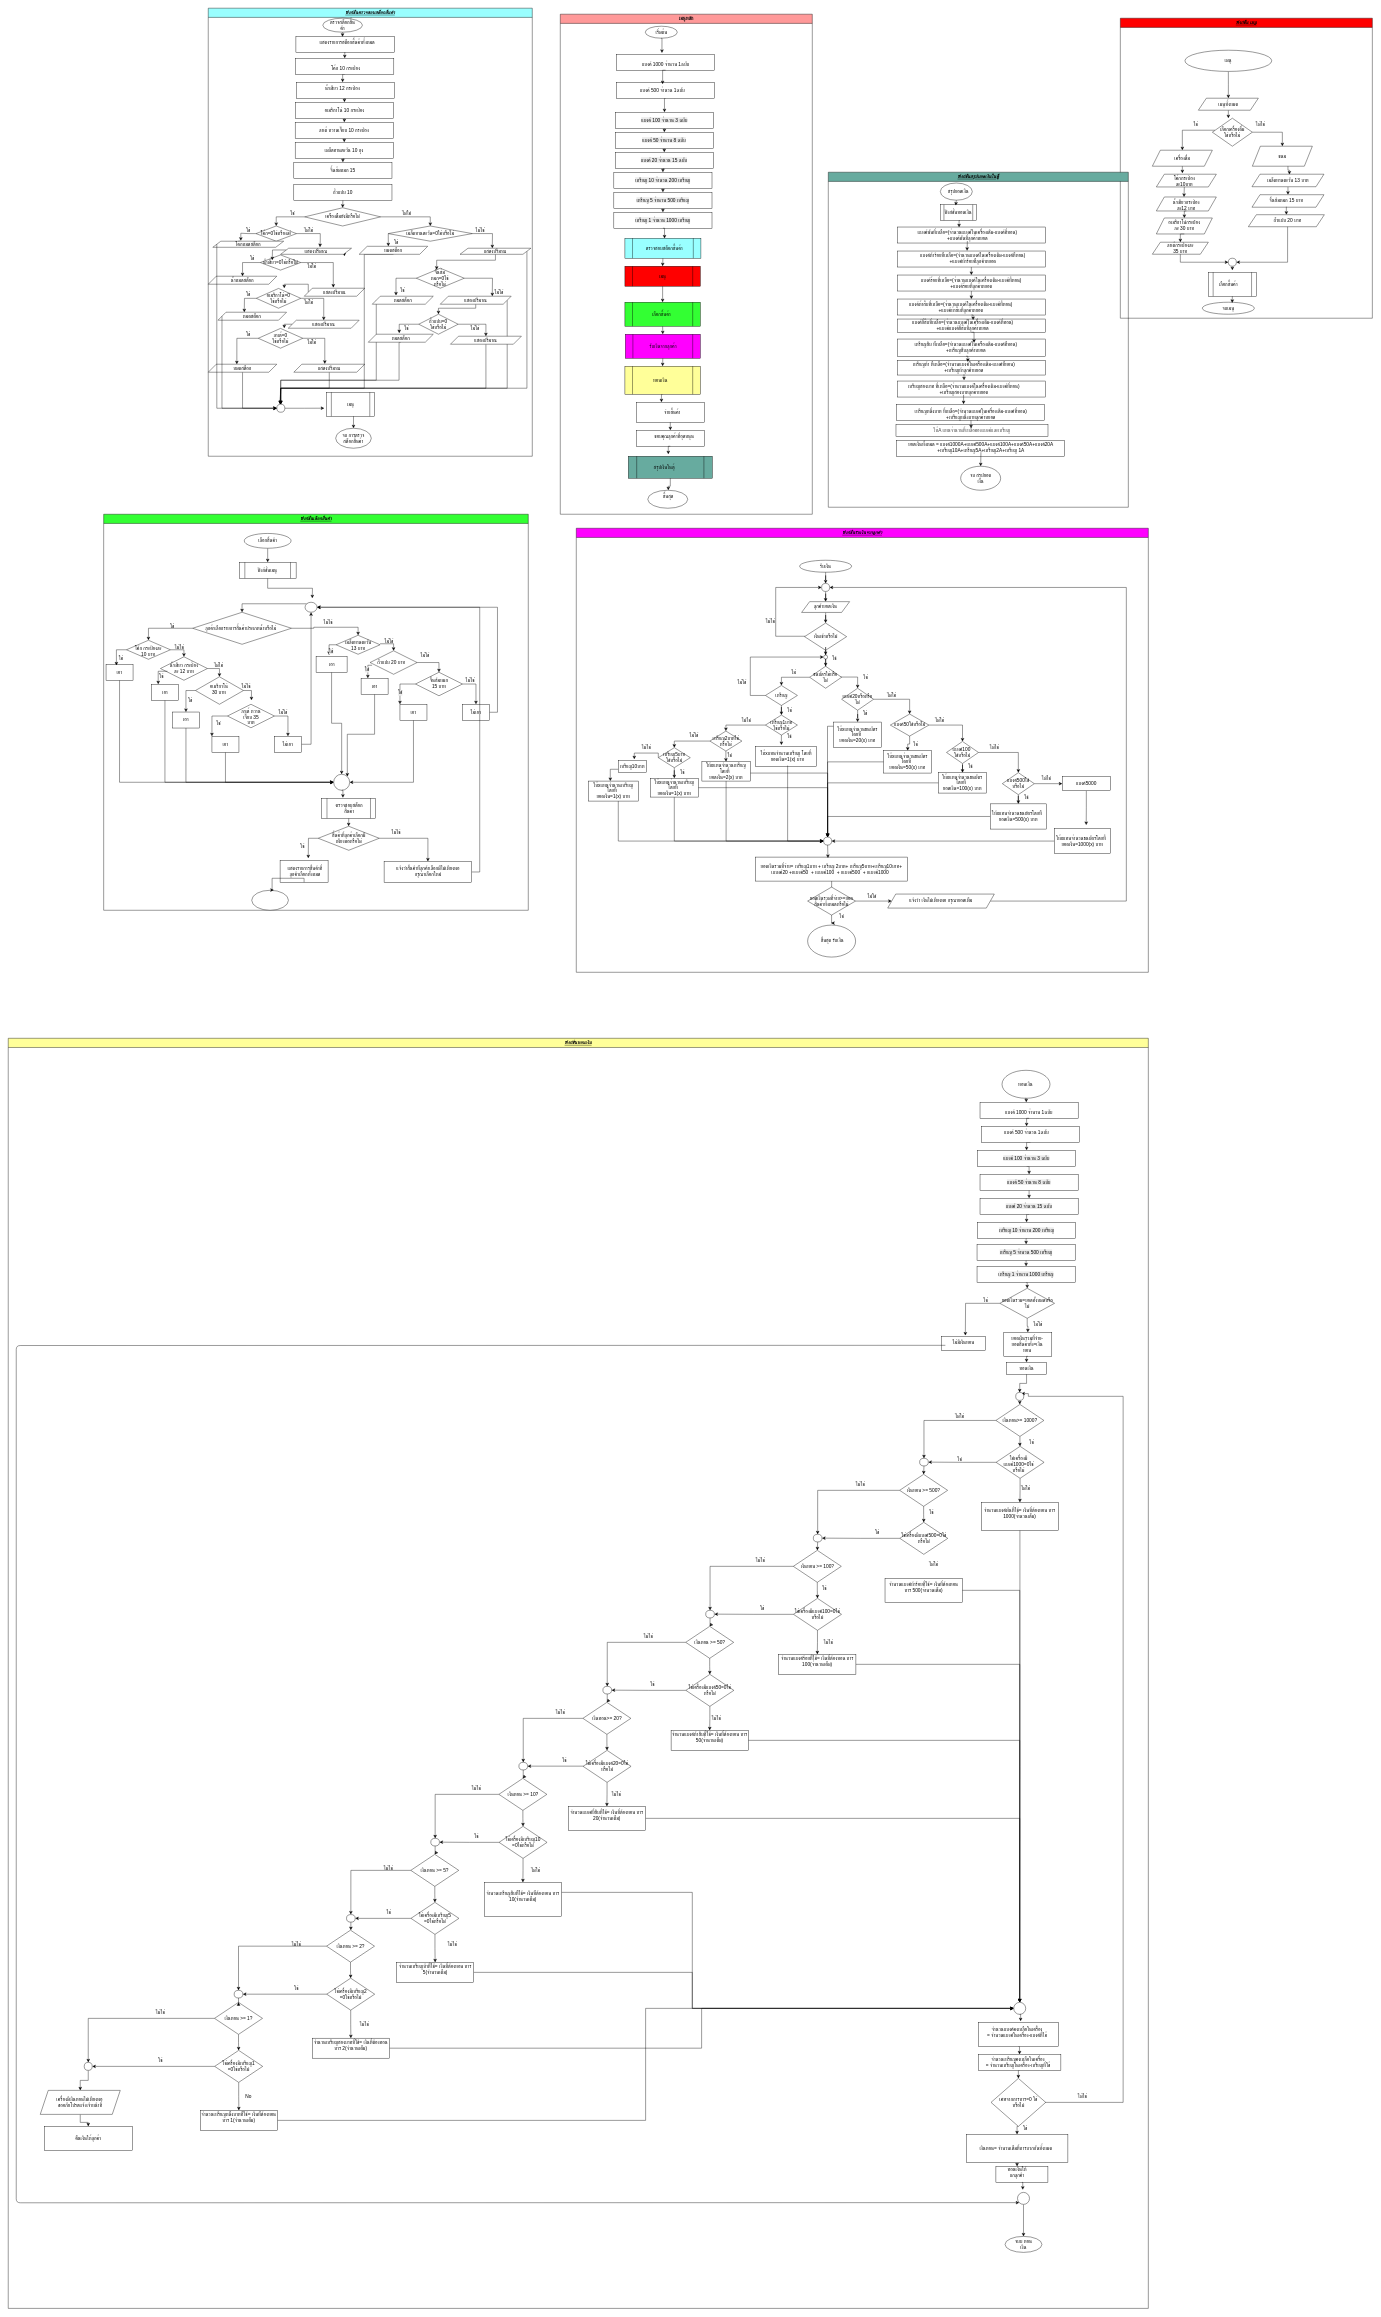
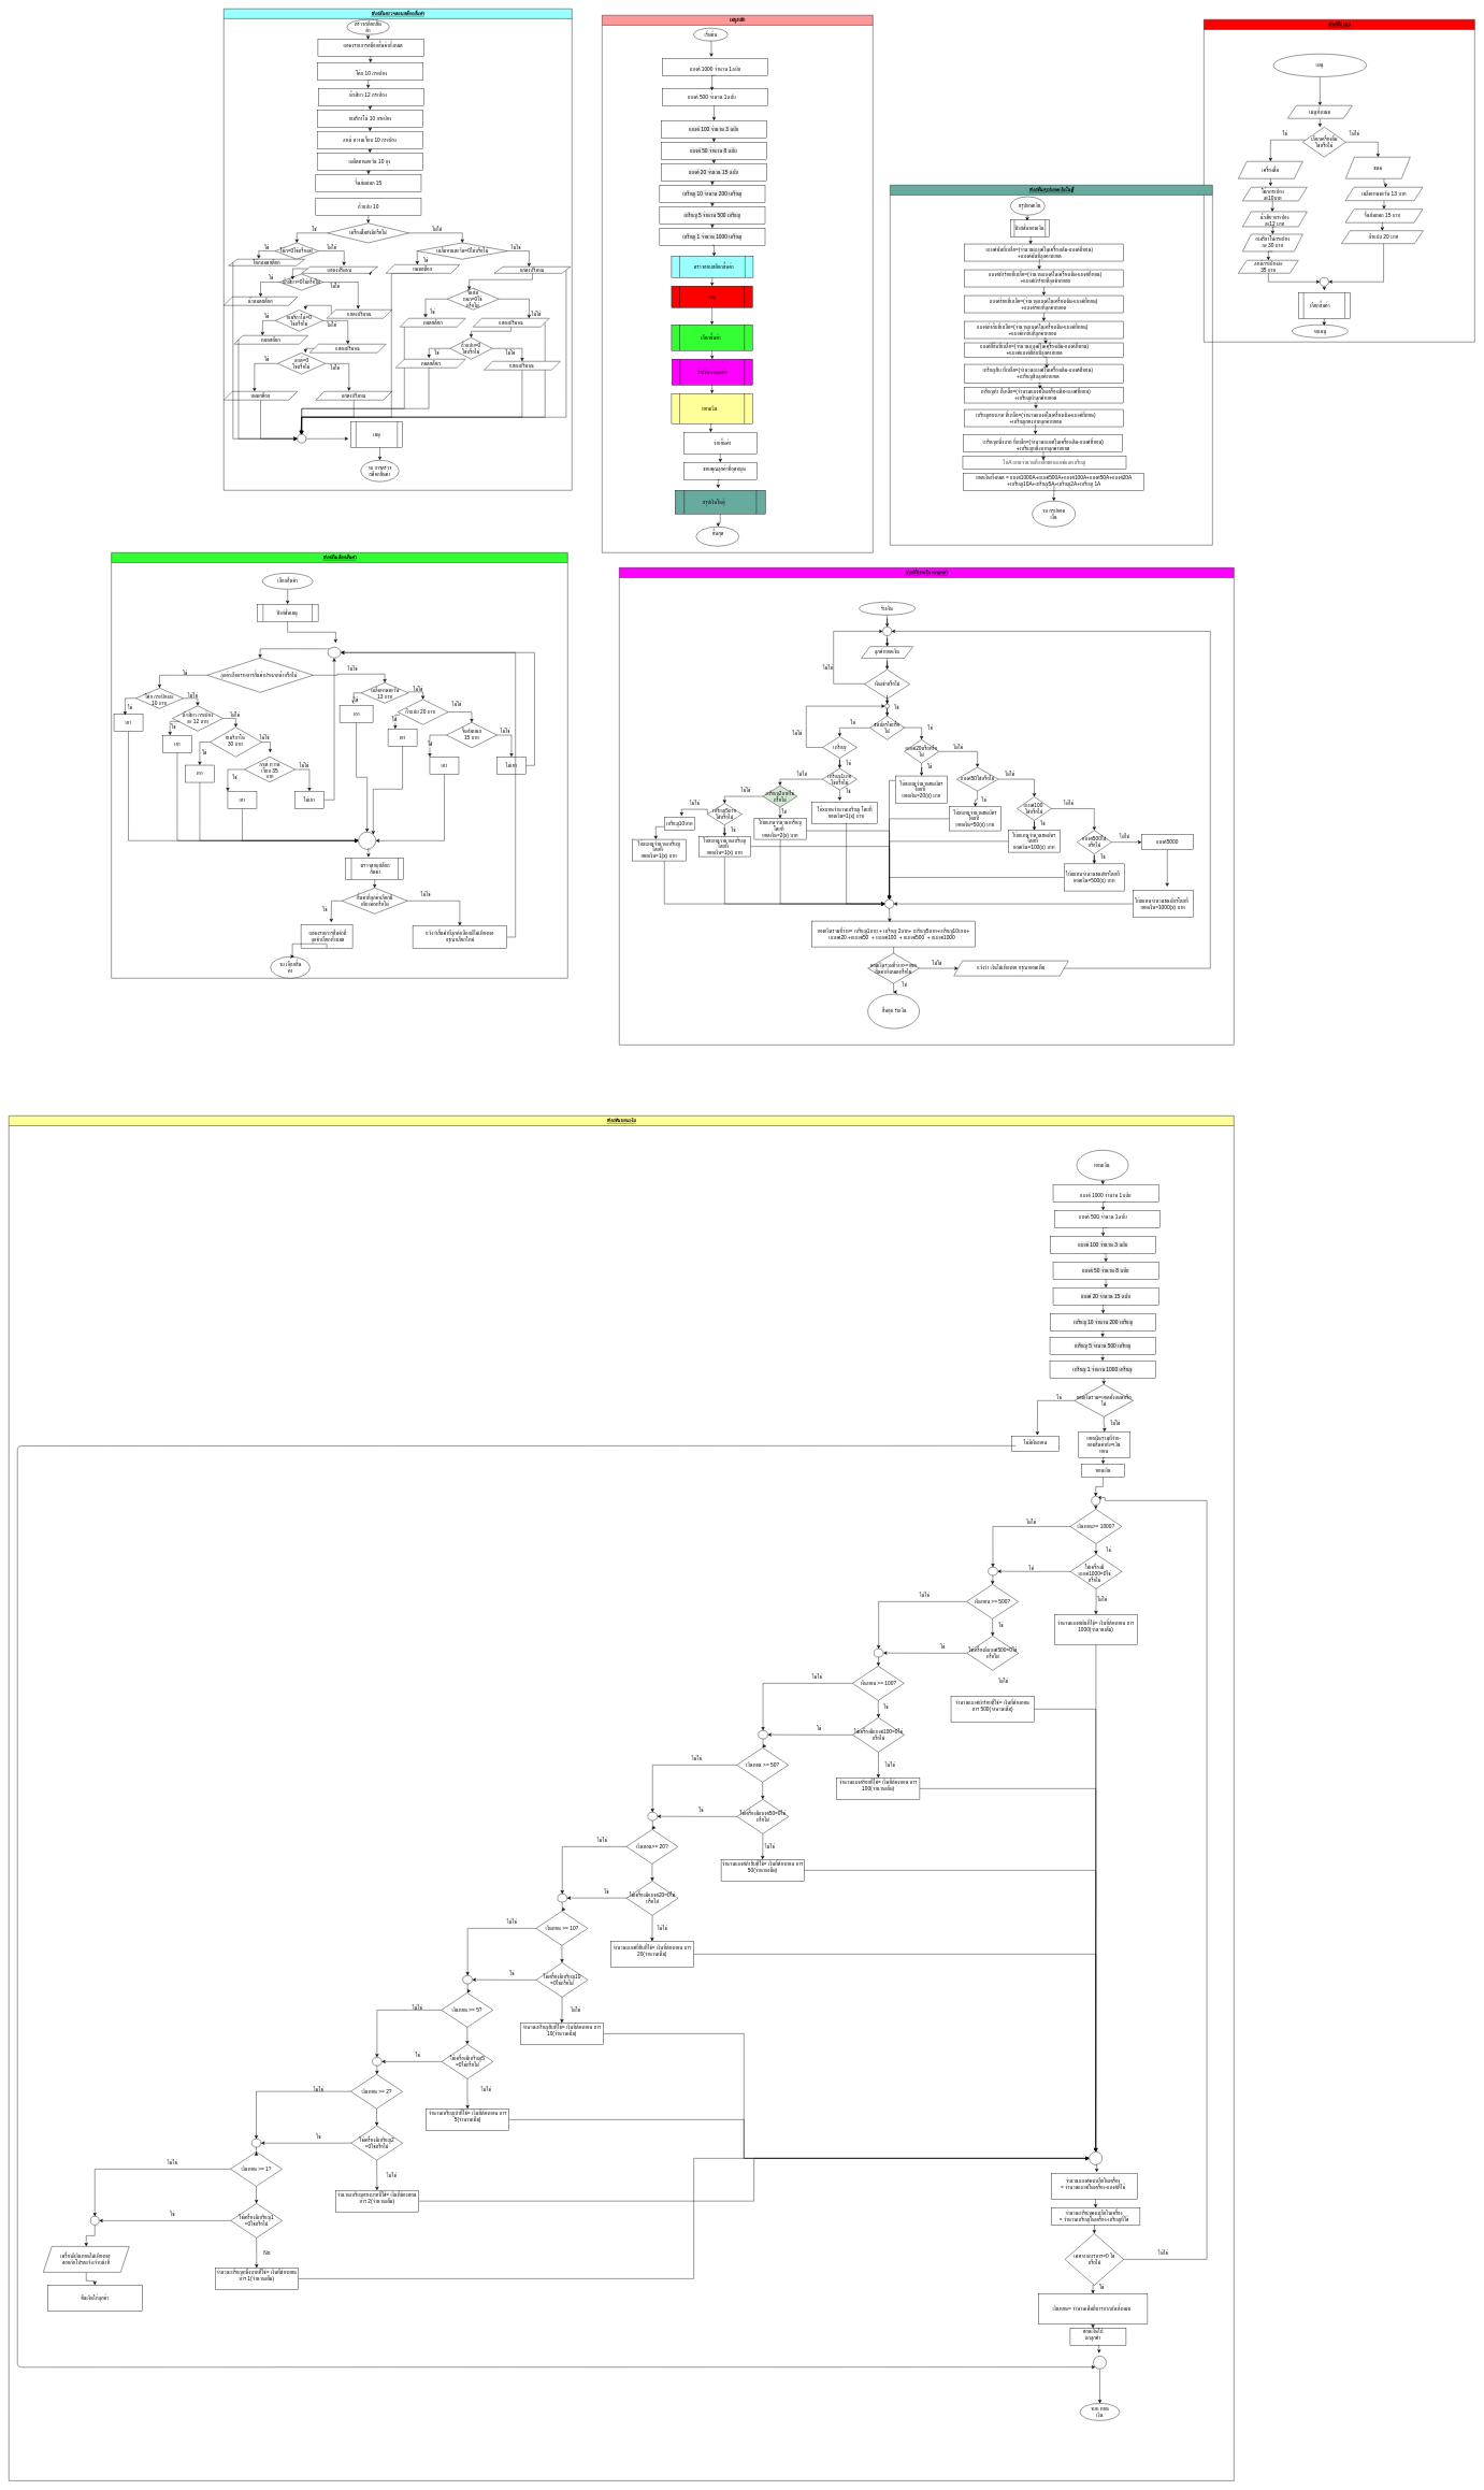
- <mxCell id="348" value="&lt;span style=&quot;text-wrap-mode: nowrap;&quot;&gt;เหรียญ2บาทใช่&lt;/span&gt;&lt;div&gt;&lt;span style=&quot;text-wrap-mode: nowrap;&quot;&gt;หรือไม่&lt;/span&gt;&lt;/div&gt;" style="rhombus;whiteSpace=wrap;html=1;" parent="288" vertex="1"><mxGeometry x="334" y="507" width="80" height="50" as="geometry" /></mxCell>
+ <mxCell id="348" value="&lt;span style=&quot;text-wrap-mode: nowrap;&quot;&gt;เหรียญ2บาทใช่&lt;/span&gt;&lt;div&gt;&lt;span style=&quot;text-wrap-mode: nowrap;&quot;&gt;หรือไม่&lt;/span&gt;&lt;/div&gt;" style="rhombus;whiteSpace=wrap;html=1;fillColor=#d5e8d4;" parent="288" vertex="1"><mxGeometry x="334" y="507" width="80" height="50" as="geometry" /></mxCell>
+ <mxCell id="287" value="จบ เลือกสิ้นค้า" style="text;html=1;align=center;verticalAlign=middle;whiteSpace=wrap;rounded=0;" parent="199" vertex="1"><mxGeometry x="386.0" y="950" width="60" height="30" as="geometry" /></mxCell>
- <mxCell id="478" value="จำนวนเหรียญสิบที่ใช้= เงินที่ต้องทอน หาร 10&lt;span style=&quot;background-color: transparent; color: light-dark(rgb(0, 0, 0), rgb(255, 255, 255));&quot;&gt;(จำนวนเต็ม)&lt;/span&gt;&lt;div&gt;&lt;br&gt;&lt;/div&gt;" style="whiteSpace=wrap;html=1;" parent="386" vertex="1"><mxGeometry x="1190" y="2110" width="193.01" height="85" as="geometry" /></mxCell>
+ <mxCell id="478" value="จำนวนเหรียญสิบที่ใช้= เงินที่ต้องทอน หาร 10&lt;span style=&quot;background-color: transparent; color: light-dark(rgb(0, 0, 0), rgb(255, 255, 255));&quot;&gt;(จำนวนเต็ม)&lt;/span&gt;&lt;div&gt;&lt;br&gt;&lt;/div&gt;" style="whiteSpace=wrap;html=1;" parent="386" vertex="1"><mxGeometry x="1190" y="2110" width="193.01" height="50" as="geometry" /></mxCell>
